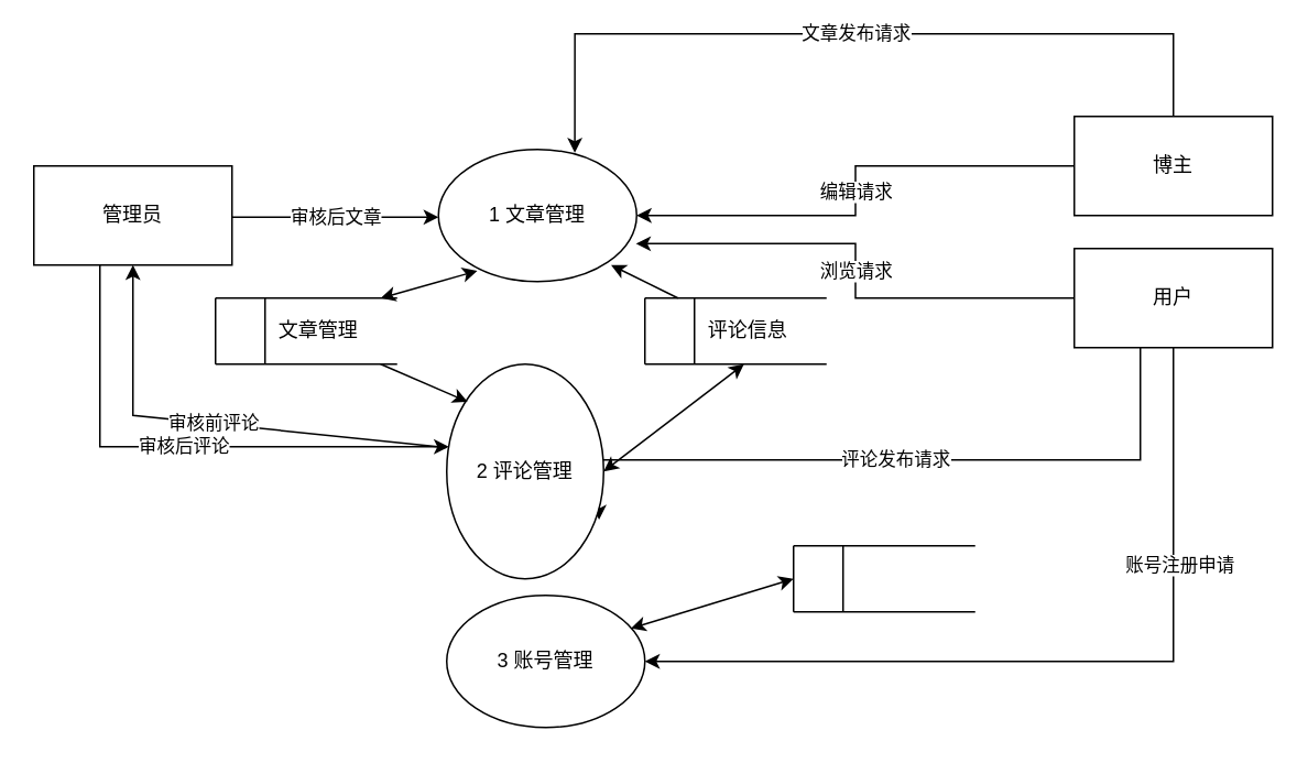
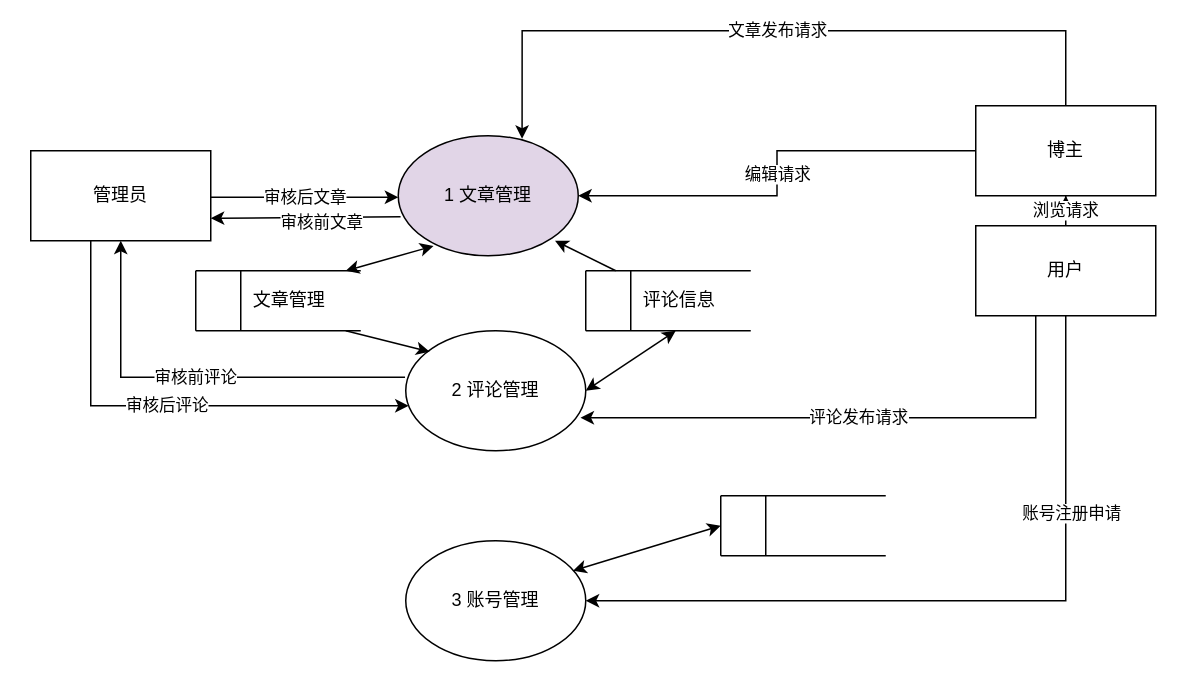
- <mxCell id="30" value="1 文章管理" style="ellipse;whiteSpace=wrap;html=1;" parent="1" vertex="1"><mxGeometry x="265" y="90" width="120" height="80" as="geometry" /></mxCell>
+ <mxCell id="30" value="1 文章管理" style="ellipse;whiteSpace=wrap;html=1;fillColor=#e1d5e7;" parent="1" vertex="1"><mxGeometry x="265" y="90" width="120" height="80" as="geometry" /></mxCell>
+ <mxCell id="32" value="" style="endArrow=classic;html=1;entryX=1;entryY=0.75;entryDx=0;entryDy=0;exitX=0.013;exitY=0.675;exitDx=0;exitDy=0;exitPerimeter=0;" parent="1" source="30" target="12" edge="1"><mxGeometry width="50" height="50" relative="1" as="geometry"><mxPoint x="410" y="260" as="sourcePoint" /><mxPoint x="460" y="210" as="targetPoint" /></mxGeometry></mxCell>
+ <mxCell id="33" value="审核前文章" style="edgeLabel;html=1;align=center;verticalAlign=middle;resizable=0;points=[];" parent="32" vertex="1" connectable="0"><mxGeometry x="-0.169" y="3" relative="1" as="geometry"><mxPoint as="offset" /></mxGeometry></mxCell>
- <mxCell id="2" value="浏览请求" style="edgeStyle=orthogonalEdgeStyle;rounded=0;orthogonalLoop=1;jettySize=auto;html=1;entryX=0.996;entryY=0.713;entryDx=0;entryDy=0;entryPerimeter=0;" parent="1" source="6" target="30" edge="1"><mxGeometry relative="1" as="geometry"><mxPoint x="470" y="190" as="targetPoint" /></mxGeometry></mxCell>
+ <mxCell id="2" value="浏览请求" style="edgeStyle=orthogonalEdgeStyle;rounded=0;orthogonalLoop=1;jettySize=auto;html=1;" parent="1" source="6" target="9" edge="1"><mxGeometry relative="1" as="geometry"><mxPoint x="470" y="190" as="targetPoint" /></mxGeometry></mxCell>
- <mxCell id="29" value="2 评论管理" style="ellipse;whiteSpace=wrap;html=1;" parent="1" vertex="1"><mxGeometry x="270" y="220" width="95" height="130" as="geometry" /></mxCell>
+ <mxCell id="29" value="2 评论管理" style="ellipse;whiteSpace=wrap;html=1;" parent="1" vertex="1"><mxGeometry x="270" y="220" width="120" height="80" as="geometry" /></mxCell>
